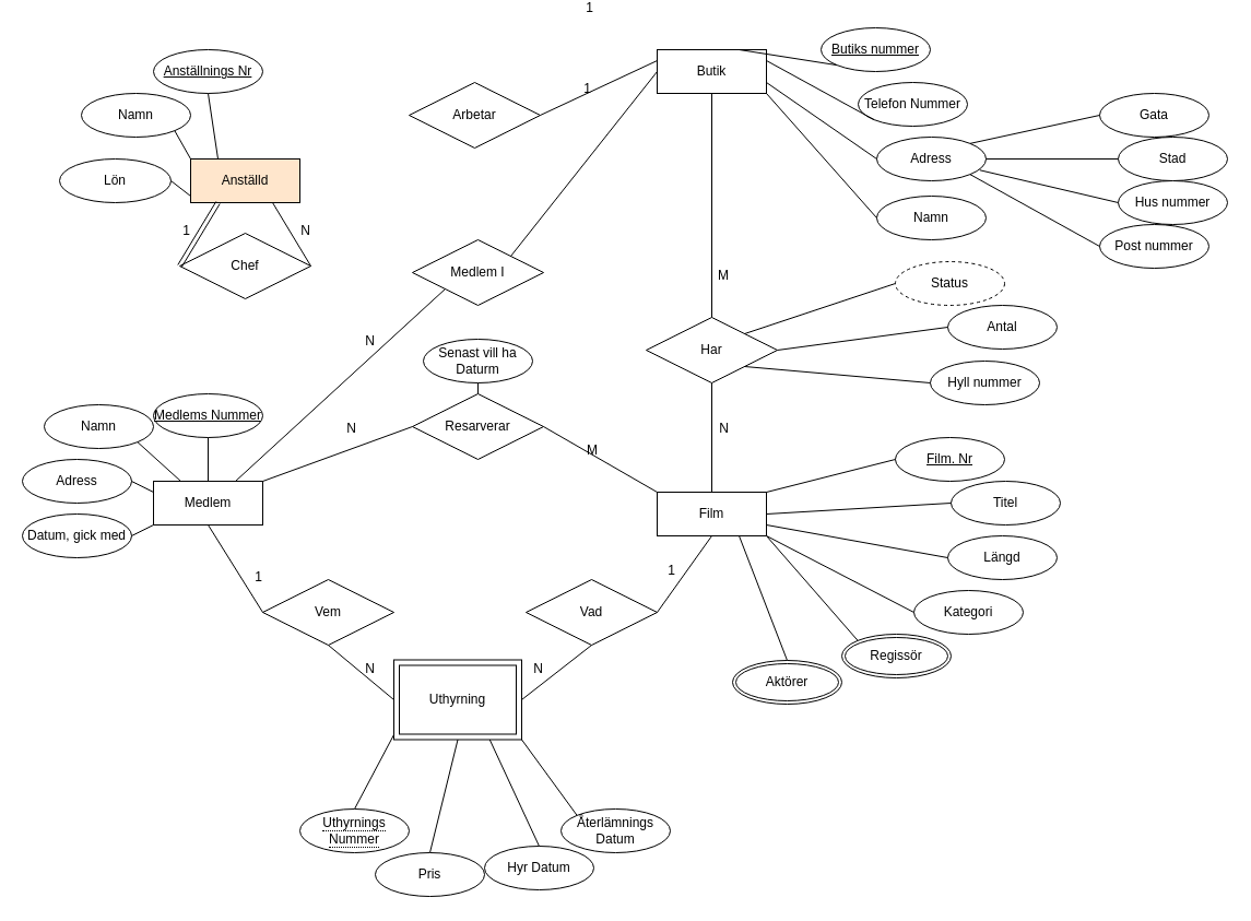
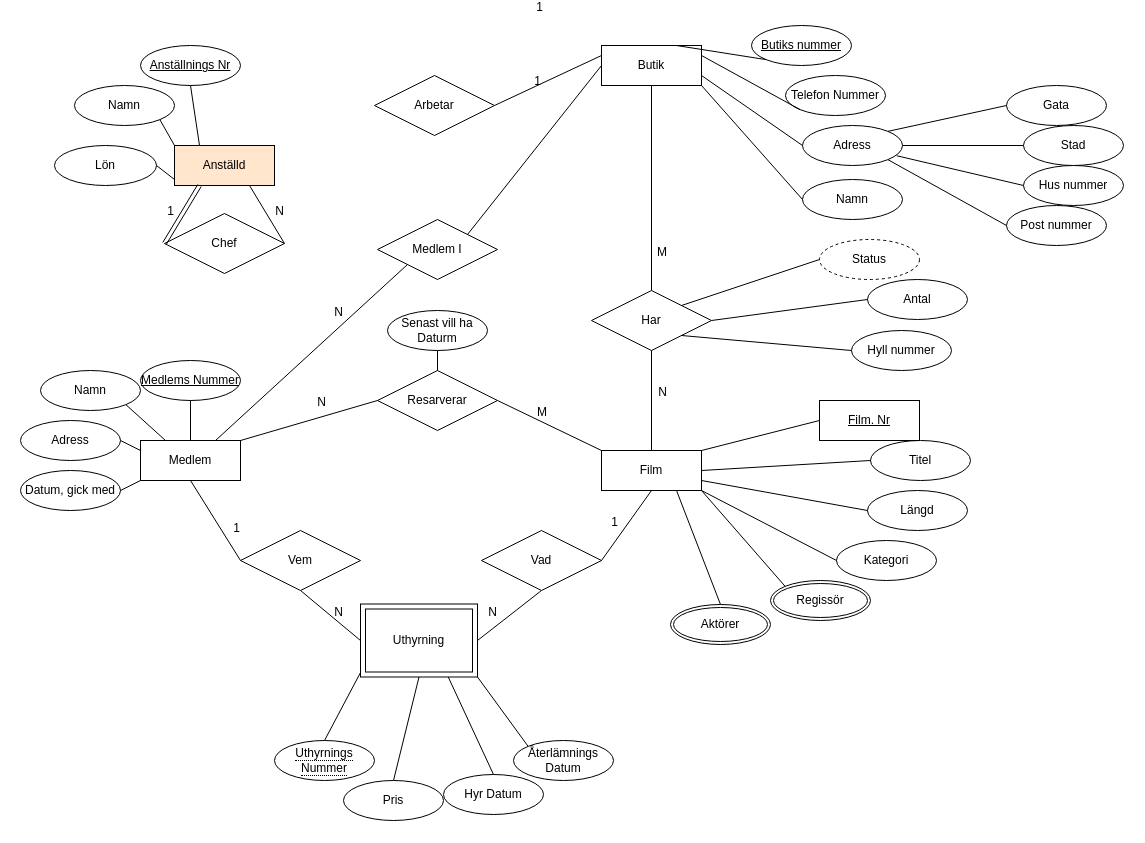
- <mxCell id="30" value="Resarverar" style="shape=rhombus;perimeter=rhombusPerimeter;whiteSpace=wrap;html=1;align=center;" vertex="1" parent="1"><mxGeometry x="377" y="355" width="120" height="60" as="geometry" /></mxCell>
+ <mxCell id="30" value="Resarverar" style="shape=rhombus;perimeter=rhombusPerimeter;whiteSpace=wrap;html=1;align=center;" vertex="1" parent="1"><mxGeometry x="377" y="365" width="120" height="60" as="geometry" /></mxCell>
- <mxCell id="22" value="&lt;u&gt;Film. Nr&lt;/u&gt;" style="ellipse;whiteSpace=wrap;html=1;align=center;" parent="1" vertex="1"><mxGeometry x="819" y="395" width="100" height="40" as="geometry" /></mxCell>
+ <mxCell id="22" value="&lt;u&gt;Film. Nr&lt;/u&gt;" style="whiteSpace=wrap;html=1;align=center;rounded=0;" parent="1" vertex="1"><mxGeometry x="819" y="395" width="100" height="40" as="geometry" /></mxCell>
